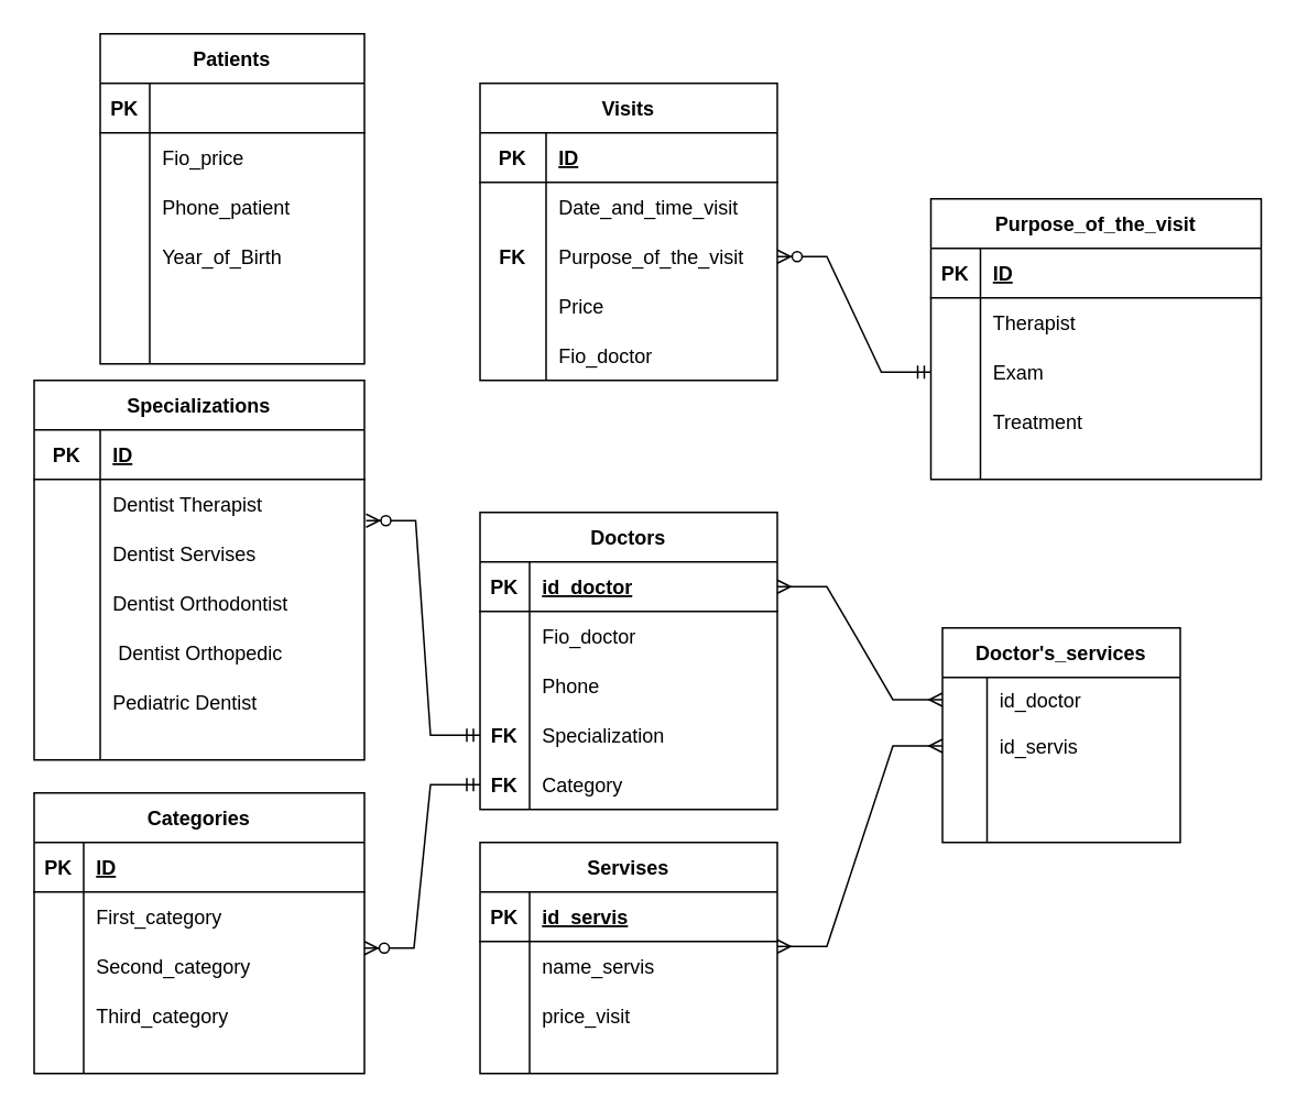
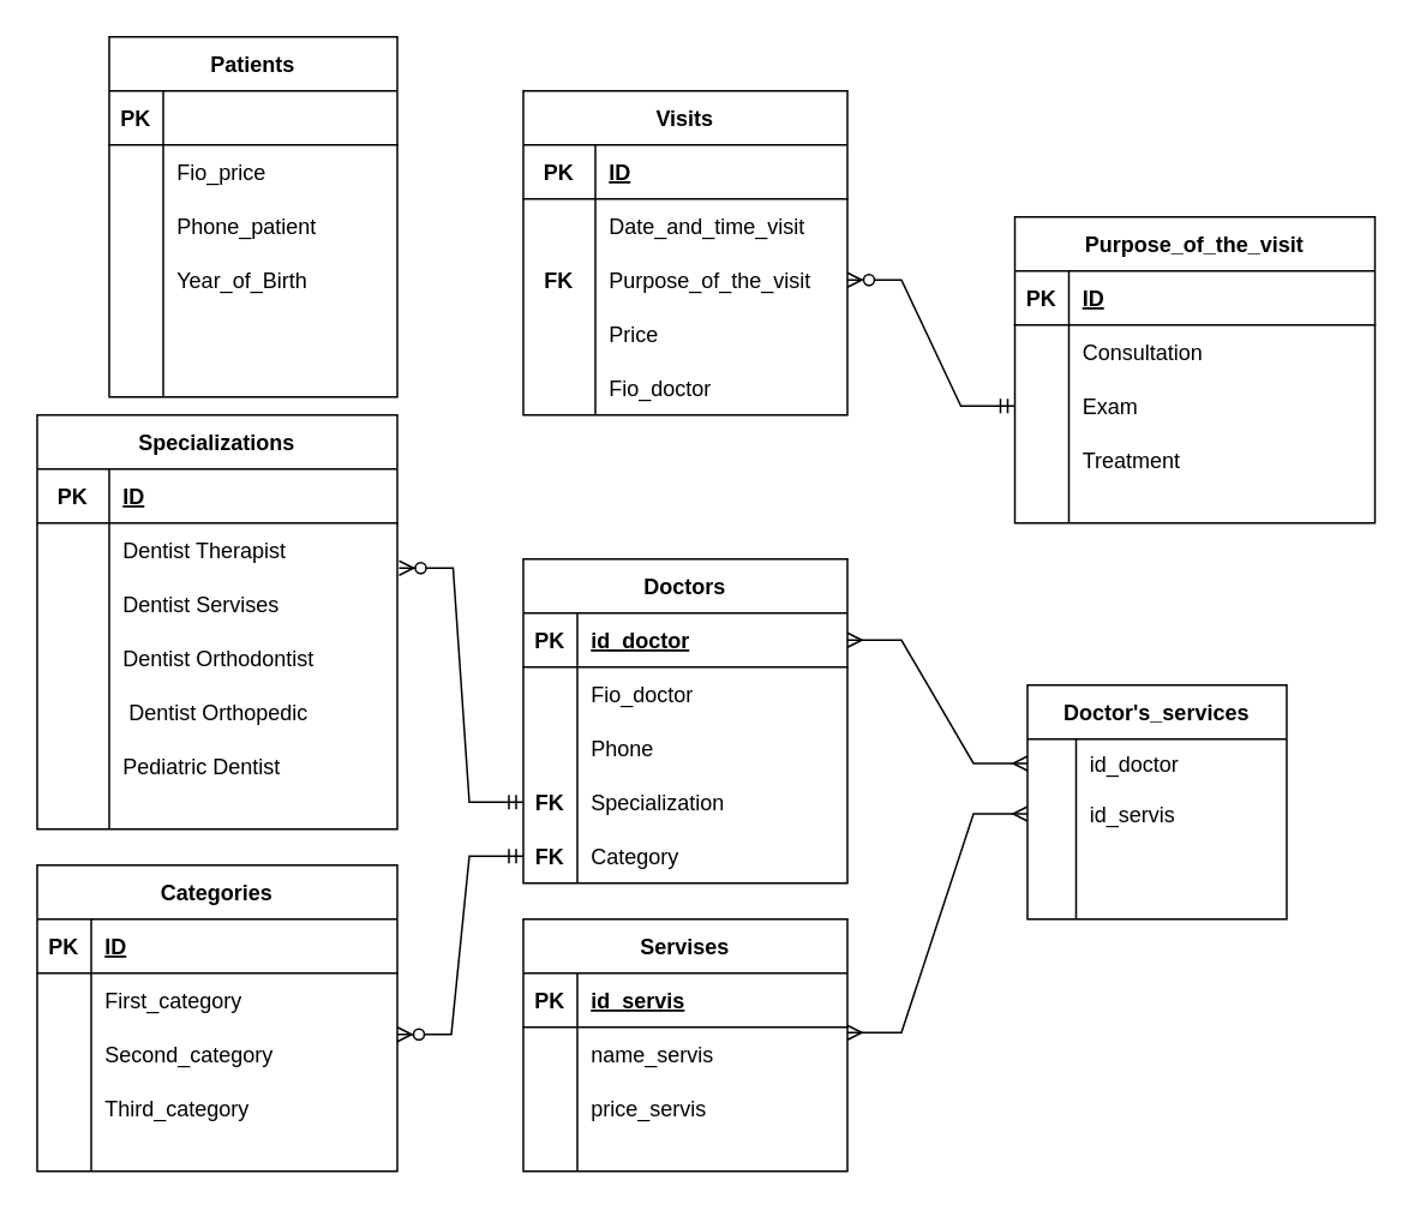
- <mxCell id="127" value="Therapist" style="shape=partialRectangle;connectable=0;fillColor=none;top=0;left=0;bottom=0;right=0;align=left;spacingLeft=6;overflow=hidden;" vertex="1" parent="125"><mxGeometry x="30" width="170" height="30" as="geometry"><mxRectangle width="170" height="30" as="alternateBounds" /></mxGeometry></mxCell>
+ <mxCell id="127" value="Consultation" style="shape=partialRectangle;connectable=0;fillColor=none;top=0;left=0;bottom=0;right=0;align=left;spacingLeft=6;overflow=hidden;" vertex="1" parent="125"><mxGeometry x="30" width="170" height="30" as="geometry"><mxRectangle width="170" height="30" as="alternateBounds" /></mxGeometry></mxCell>
- <mxCell id="62" value="price_visit" style="shape=partialRectangle;connectable=0;fillColor=none;top=0;left=0;bottom=0;right=0;align=left;spacingLeft=6;overflow=hidden;" parent="60" vertex="1"><mxGeometry x="30" width="150" height="30" as="geometry"><mxRectangle width="150" height="30" as="alternateBounds" /></mxGeometry></mxCell>
+ <mxCell id="62" value="price_servis" style="shape=partialRectangle;connectable=0;fillColor=none;top=0;left=0;bottom=0;right=0;align=left;spacingLeft=6;overflow=hidden;" parent="60" vertex="1"><mxGeometry x="30" width="150" height="30" as="geometry"><mxRectangle width="150" height="30" as="alternateBounds" /></mxGeometry></mxCell>
